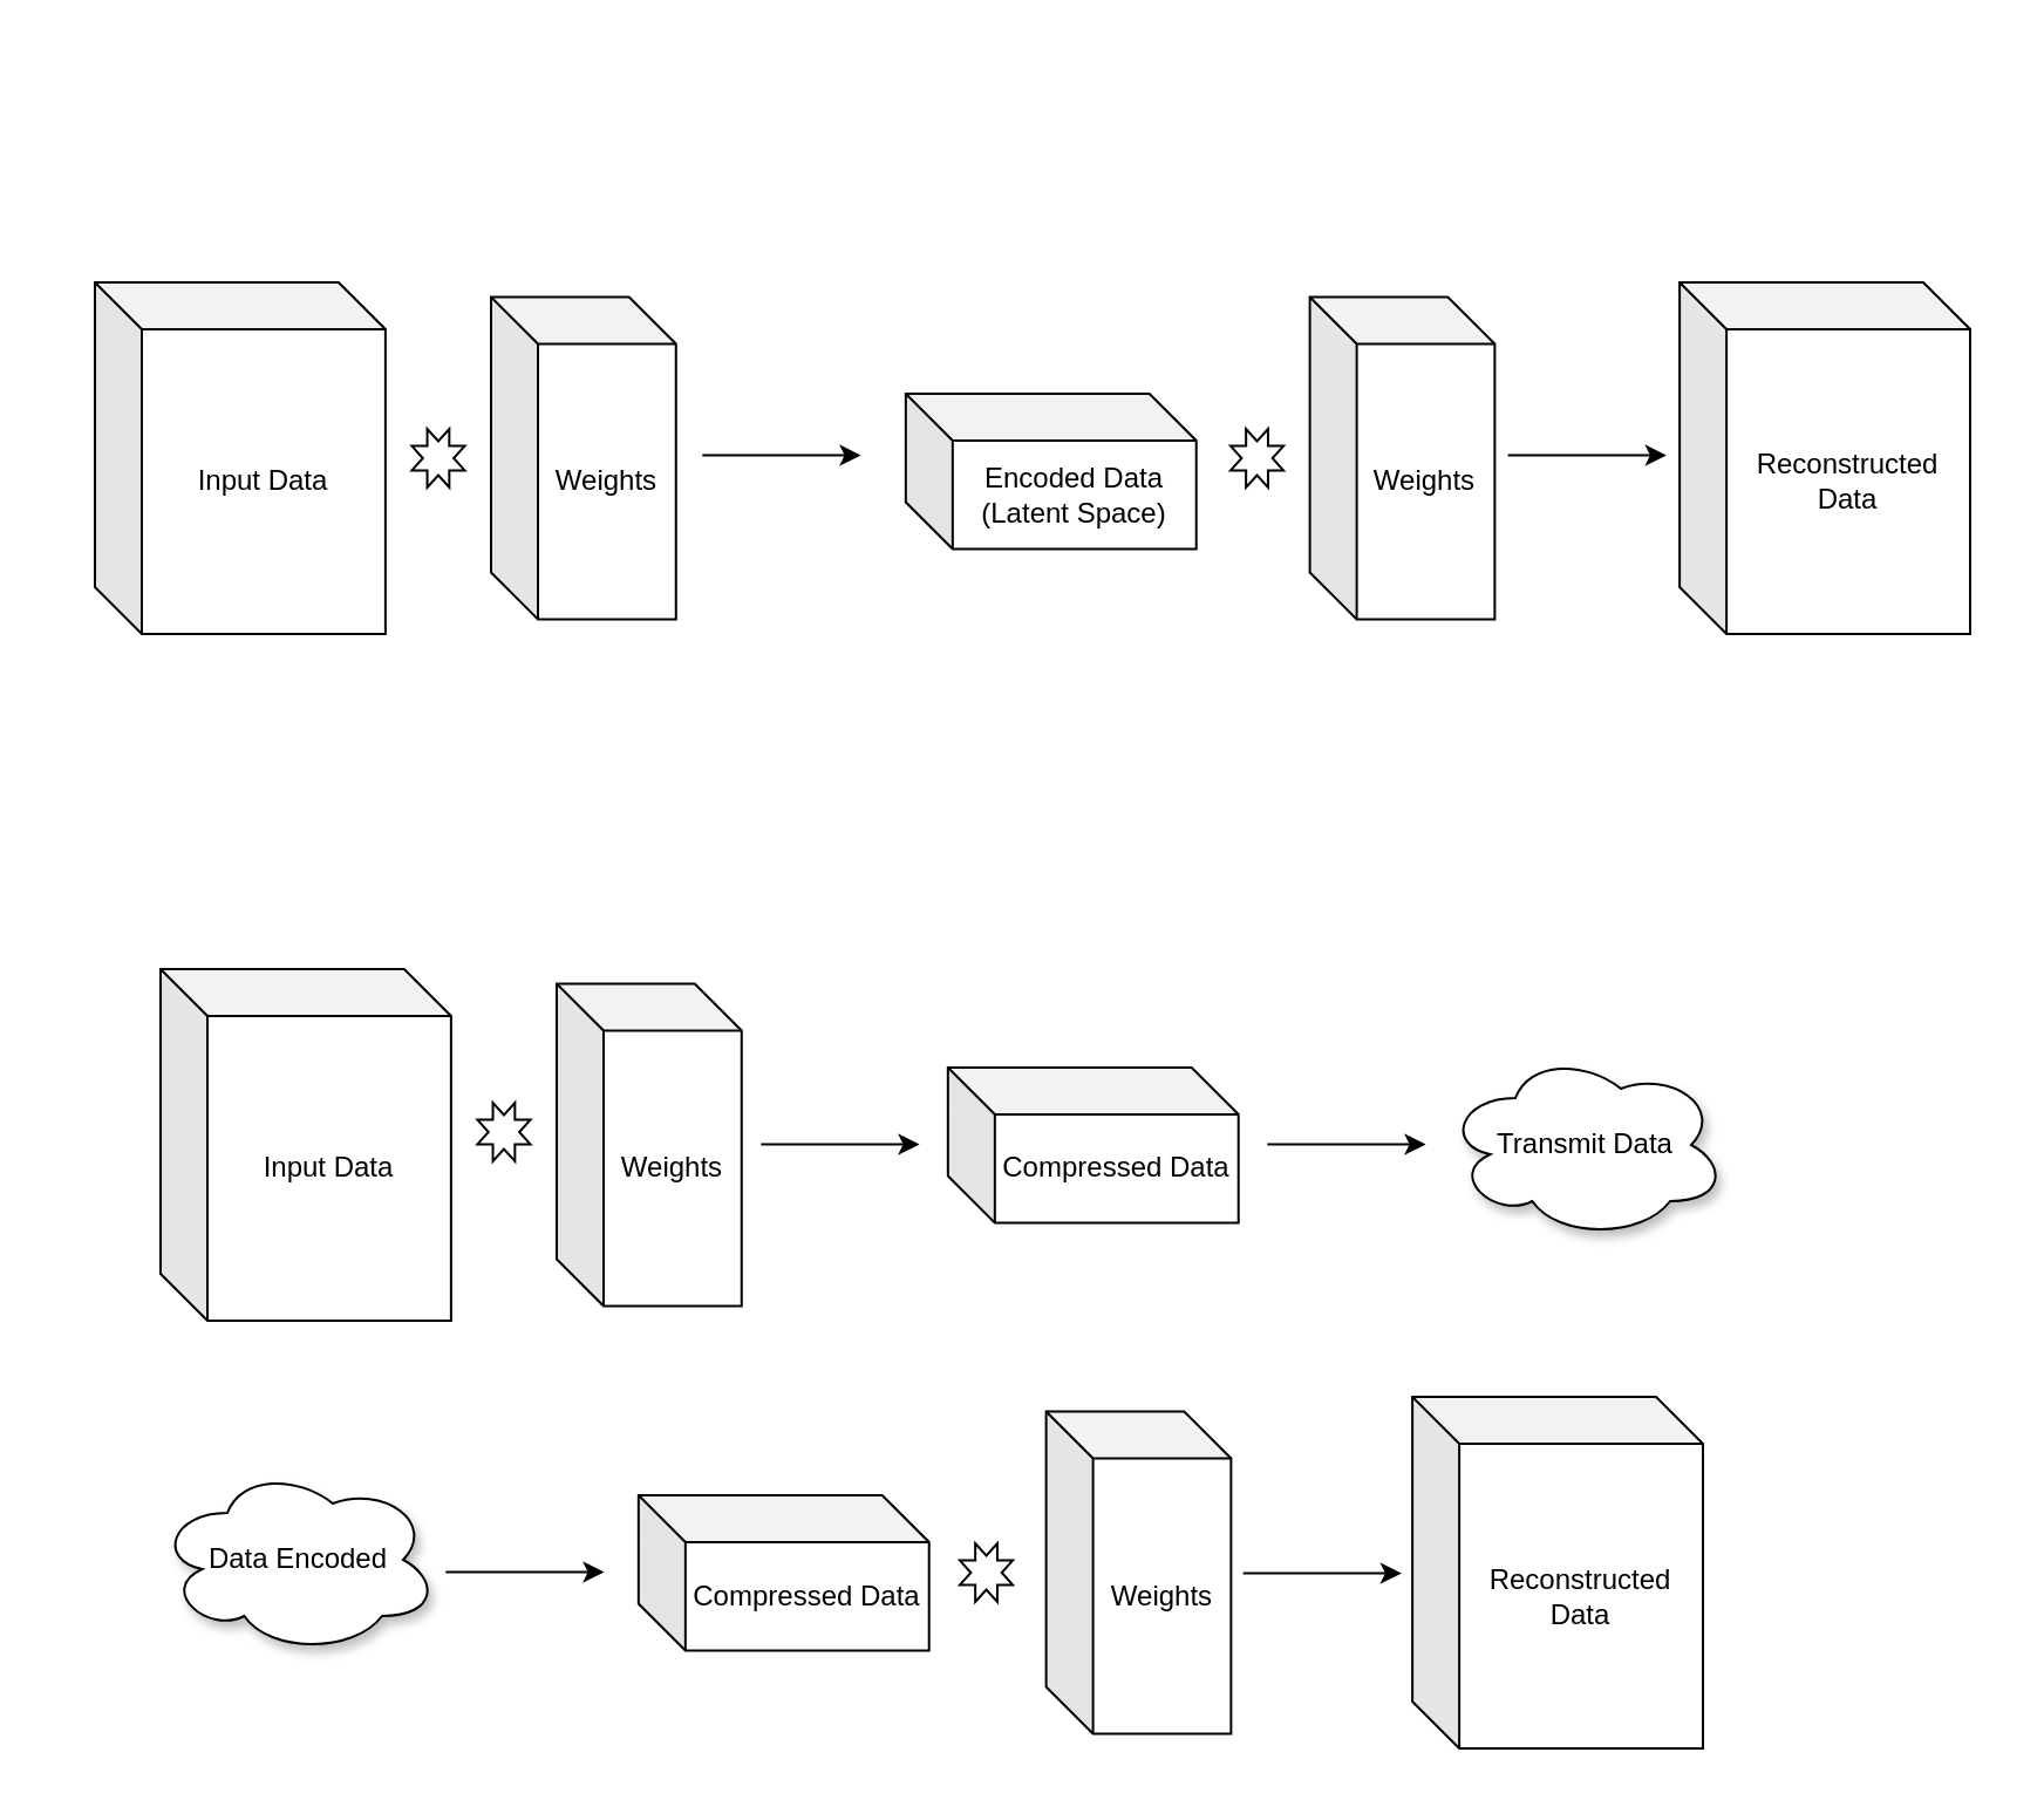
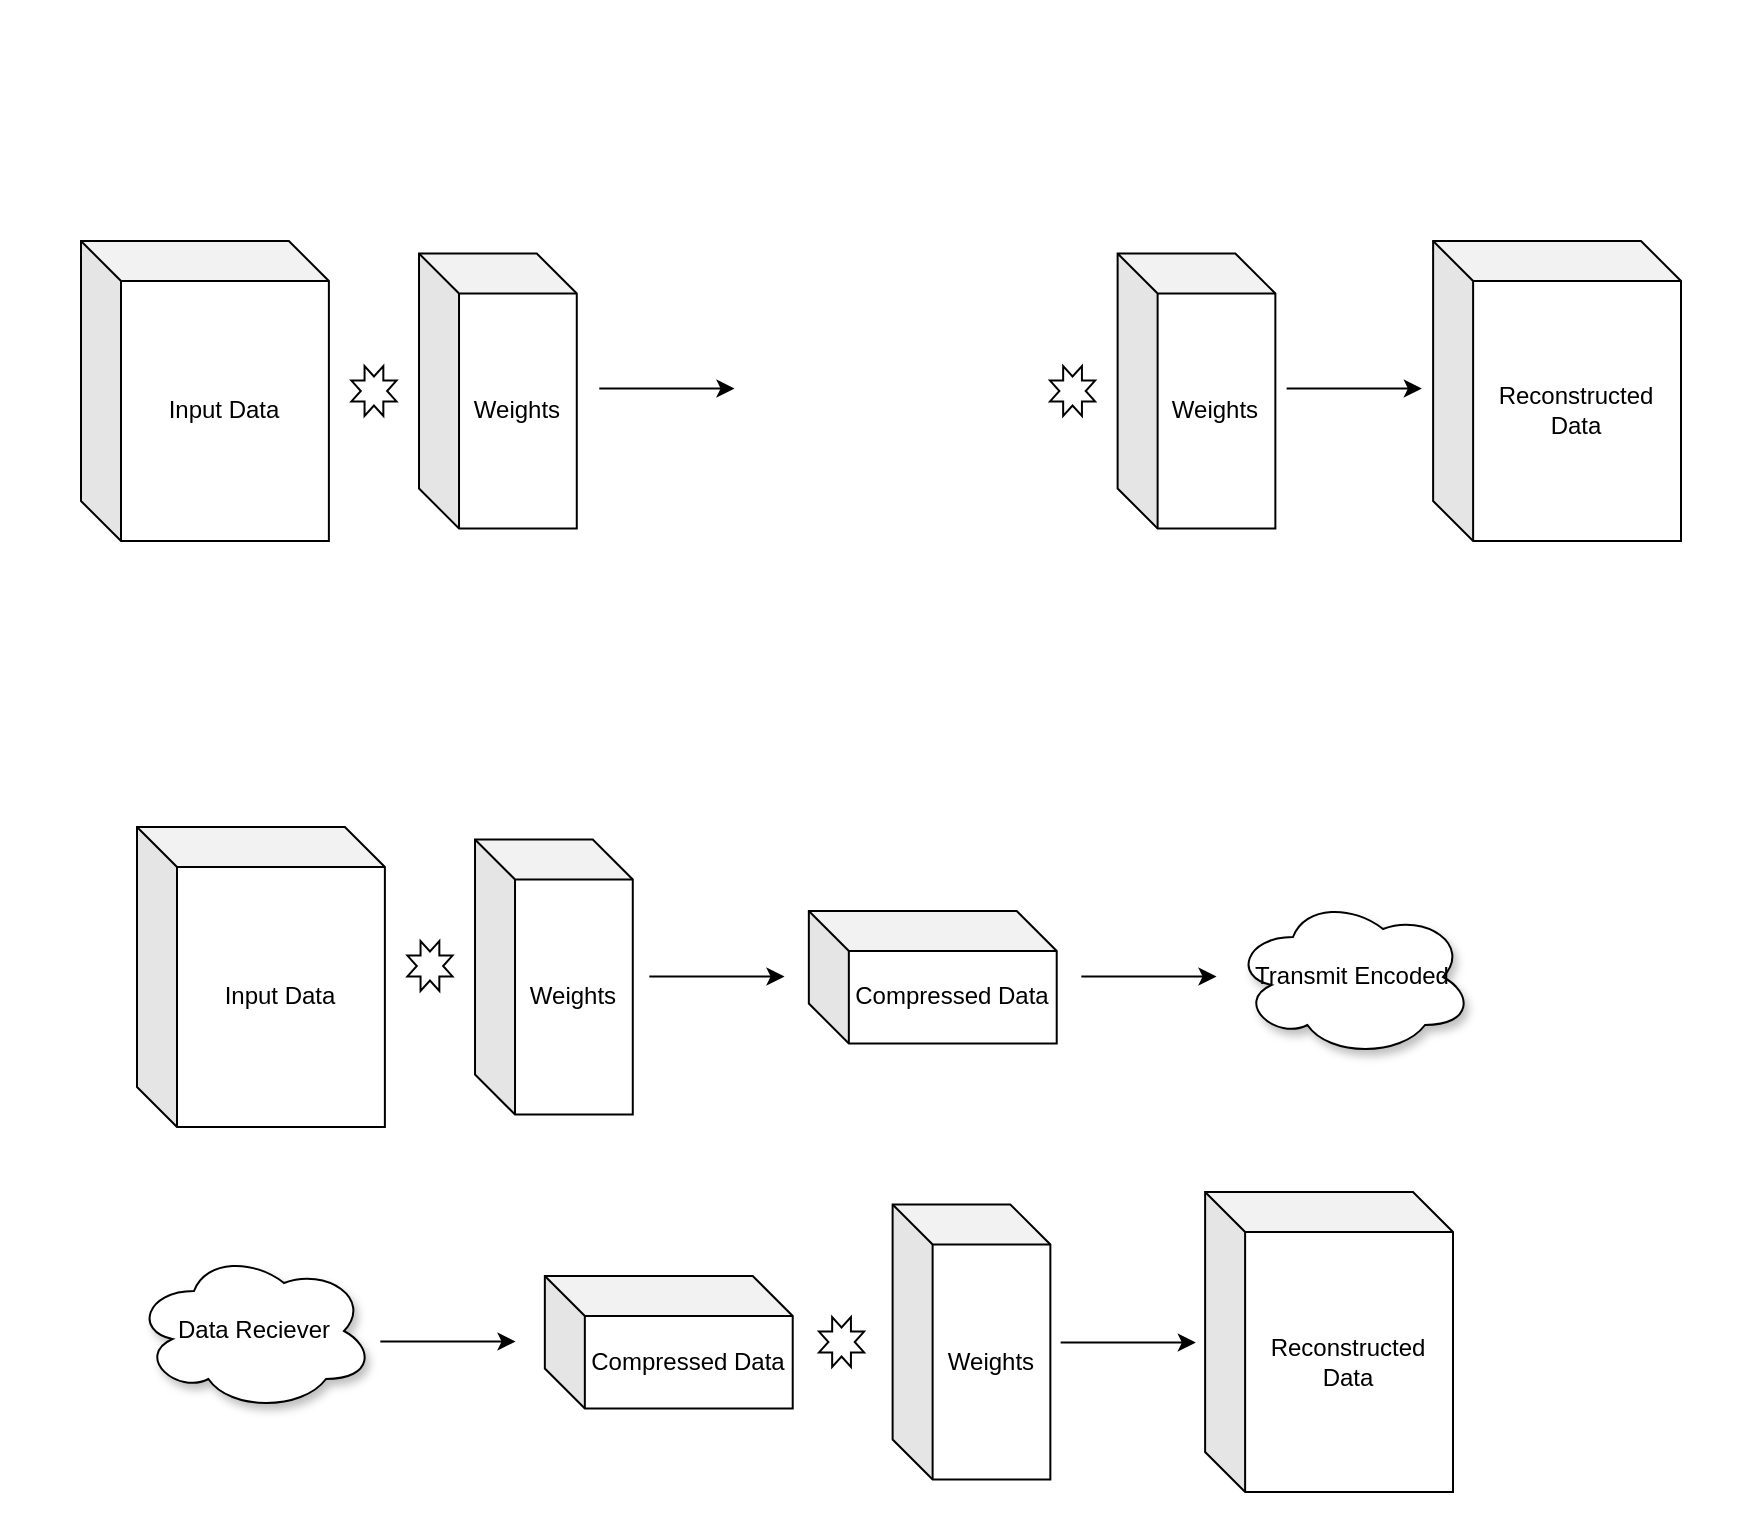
- <mxCell id="4" value="Encoded Data&lt;br&gt;(Latent Space)&lt;br&gt;" style="shape=cube;whiteSpace=wrap;html=1;boundedLbl=1;backgroundOutline=1;darkOpacity=0.05;darkOpacity2=0.1;" parent="1" vertex="1"><mxGeometry x="385.915" y="167.5" width="123.944" height="66.25" as="geometry" /></mxCell>
- <mxCell id="18" value="Transmit Data" style="ellipse;shape=cloud;whiteSpace=wrap;html=1;shadow=1;" vertex="1" parent="1"><mxGeometry x="616" y="448" width="120" height="80" as="geometry" /></mxCell>
+ <mxCell id="18" value="Transmit Encoded" style="ellipse;shape=cloud;whiteSpace=wrap;html=1;shadow=1;" vertex="1" parent="1"><mxGeometry x="616" y="448" width="120" height="80" as="geometry" /></mxCell>
- <mxCell id="24" value="Data Encoded" style="ellipse;shape=cloud;whiteSpace=wrap;html=1;shadow=1;" vertex="1" parent="1"><mxGeometry x="66.5" y="625" width="120" height="80" as="geometry" /></mxCell>
+ <mxCell id="24" value="Data Reciever" style="ellipse;shape=cloud;whiteSpace=wrap;html=1;shadow=1;" vertex="1" parent="1"><mxGeometry x="66.5" y="625" width="120" height="80" as="geometry" /></mxCell>
